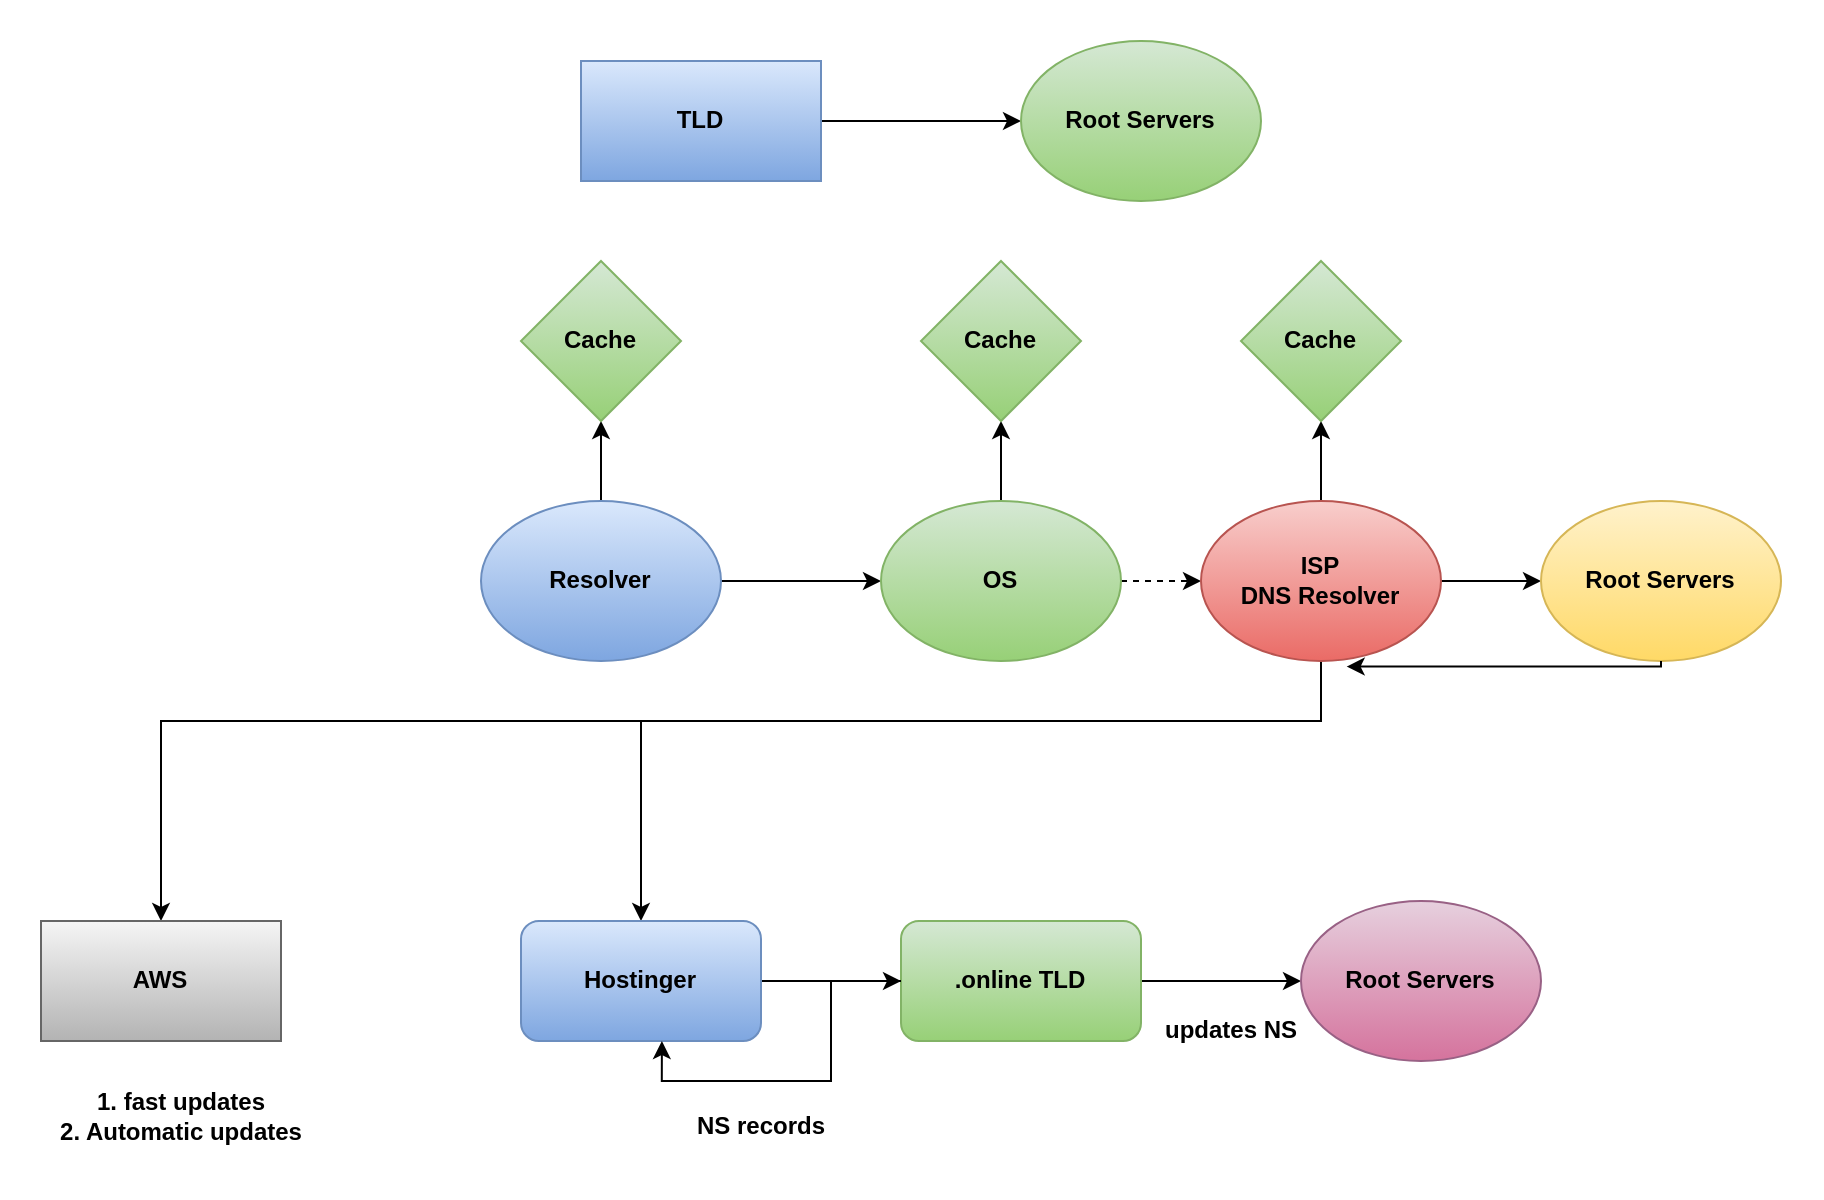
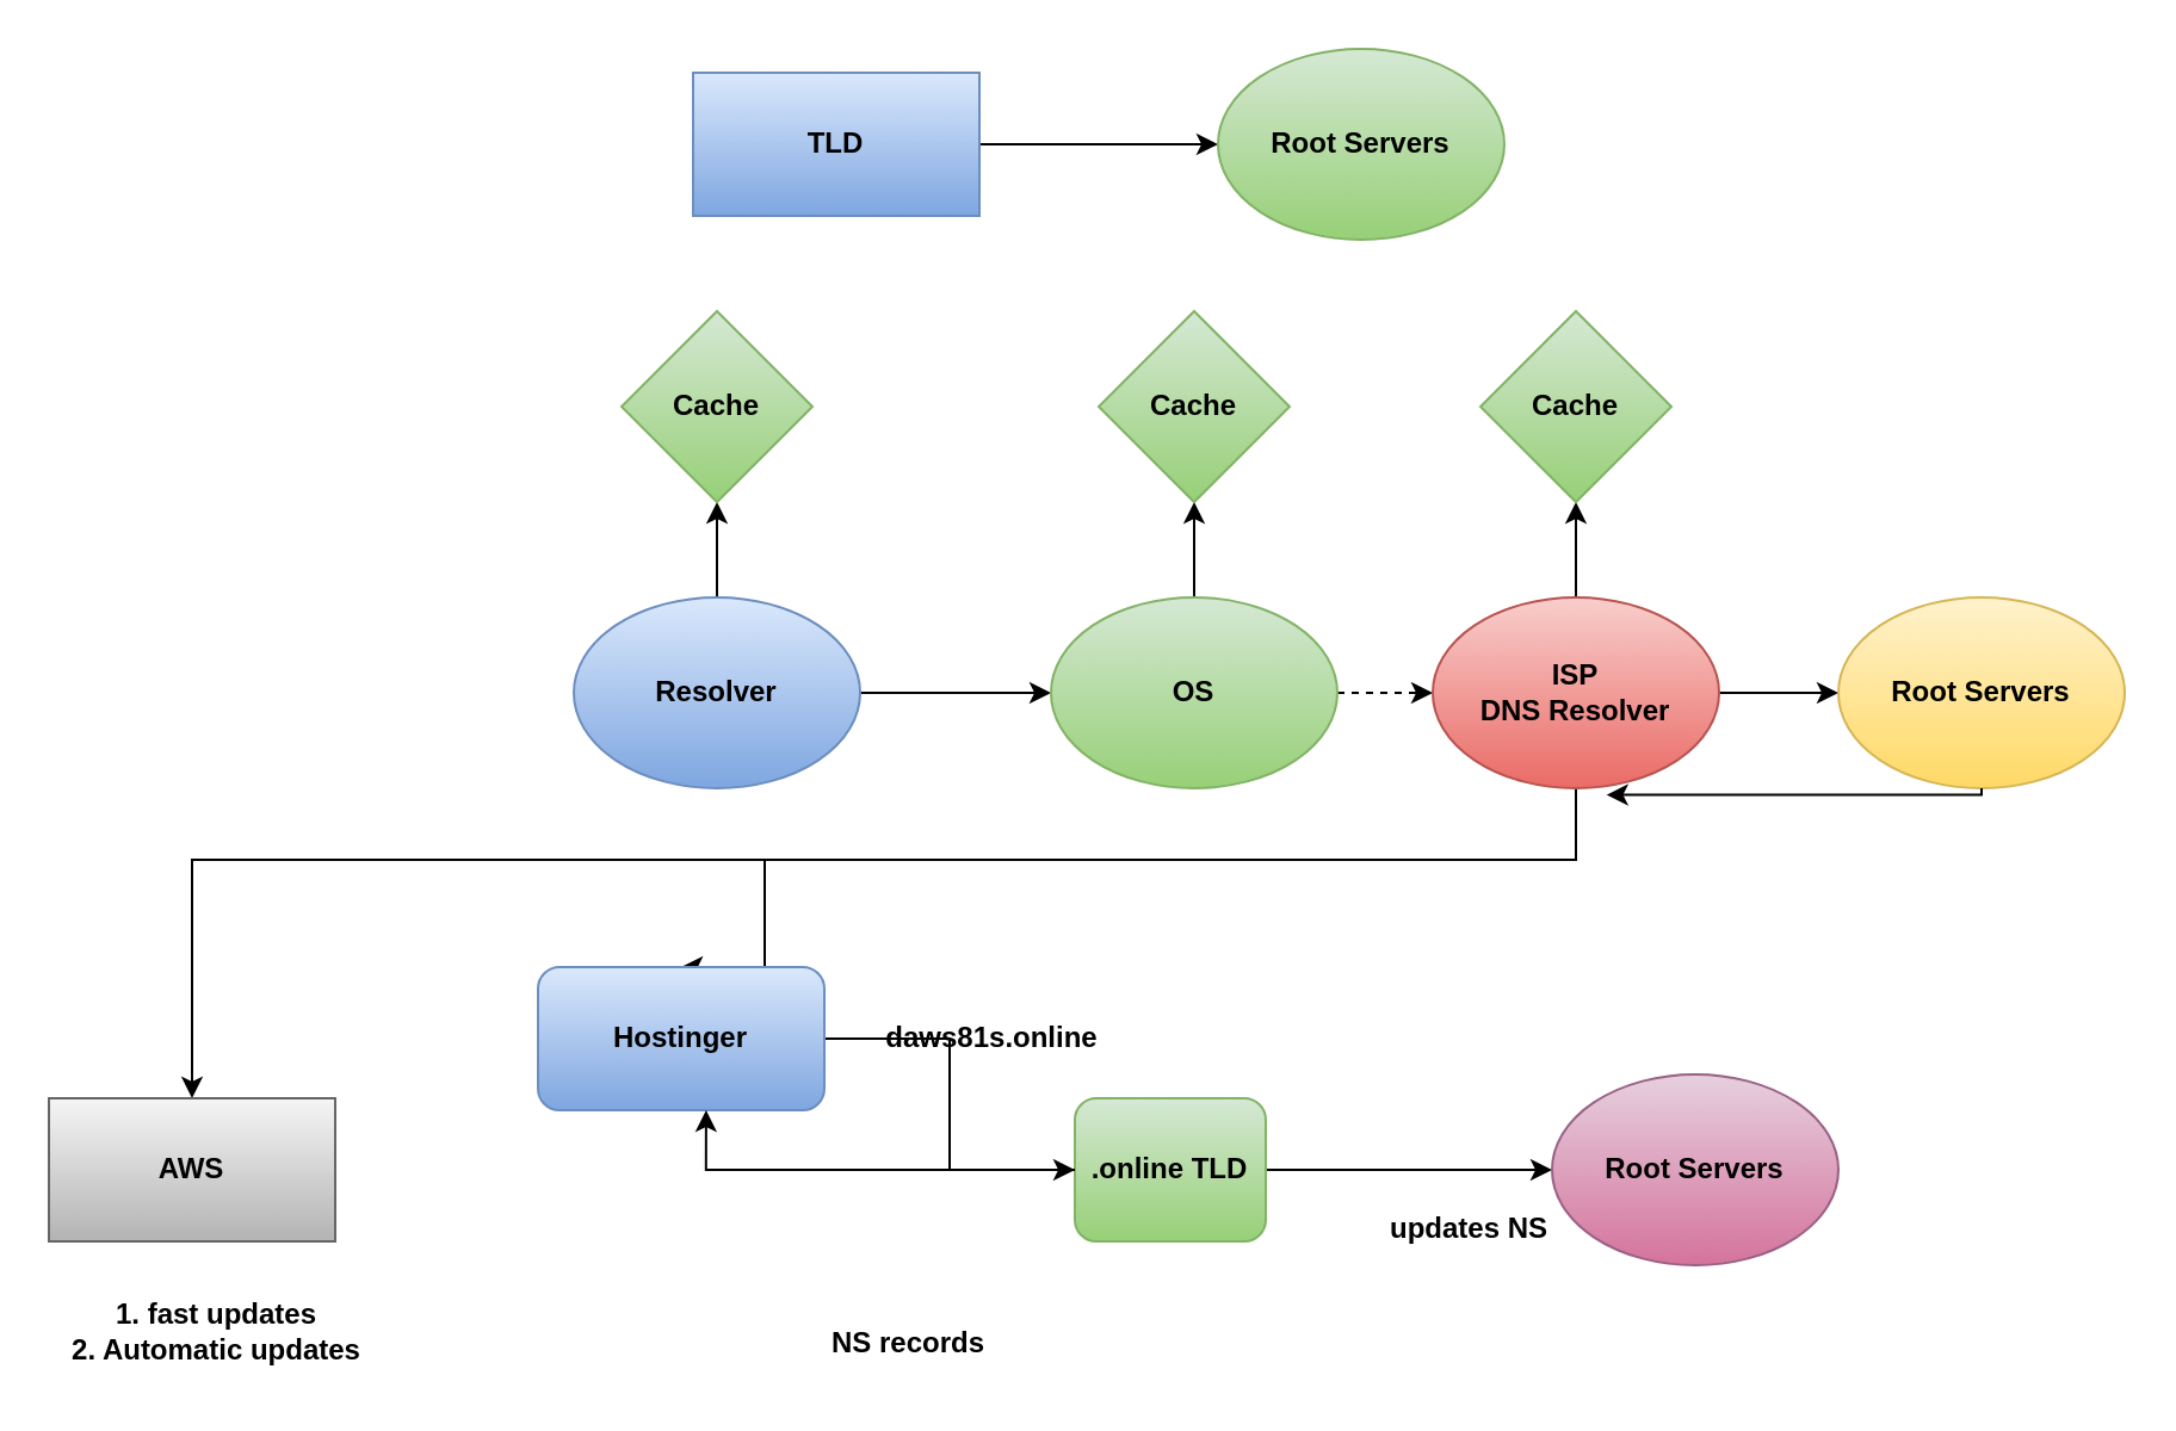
+ <mxCell id="24" value="&lt;b&gt;daws81s.online&lt;/b&gt;" style="text;html=1;align=center;verticalAlign=middle;resizable=0;points=[];autosize=1;strokeColor=none;fillColor=none;" vertex="1" parent="1"><mxGeometry x="360" y="420" width="110" height="30" as="geometry" /></mxCell>
- <mxCell id="21" value="&lt;b&gt;Hostinger&lt;/b&gt;" style="rounded=1;whiteSpace=wrap;html=1;fillColor=#dae8fc;gradientColor=#7ea6e0;strokeColor=#6c8ebf;" vertex="1" parent="1"><mxGeometry x="260" y="460" width="120" height="60" as="geometry" /></mxCell>
+ <mxCell id="21" value="&lt;b&gt;Hostinger&lt;/b&gt;" style="rounded=1;whiteSpace=wrap;html=1;fillColor=#dae8fc;gradientColor=#7ea6e0;strokeColor=#6c8ebf;" vertex="1" parent="1"><mxGeometry x="225" y="405" width="120" height="60" as="geometry" /></mxCell>
- <mxCell id="23" value="&lt;b&gt;.online TLD&lt;/b&gt;" style="rounded=1;whiteSpace=wrap;html=1;fillColor=#d5e8d4;gradientColor=#97d077;strokeColor=#82b366;" vertex="1" parent="1"><mxGeometry x="450" y="460" width="120" height="60" as="geometry" /></mxCell>
+ <mxCell id="23" value="&lt;b&gt;.online TLD&lt;/b&gt;" style="rounded=1;whiteSpace=wrap;html=1;fillColor=#d5e8d4;gradientColor=#97d077;strokeColor=#82b366;" vertex="1" parent="1"><mxGeometry x="450" y="460" width="80" height="60" as="geometry" /></mxCell>
